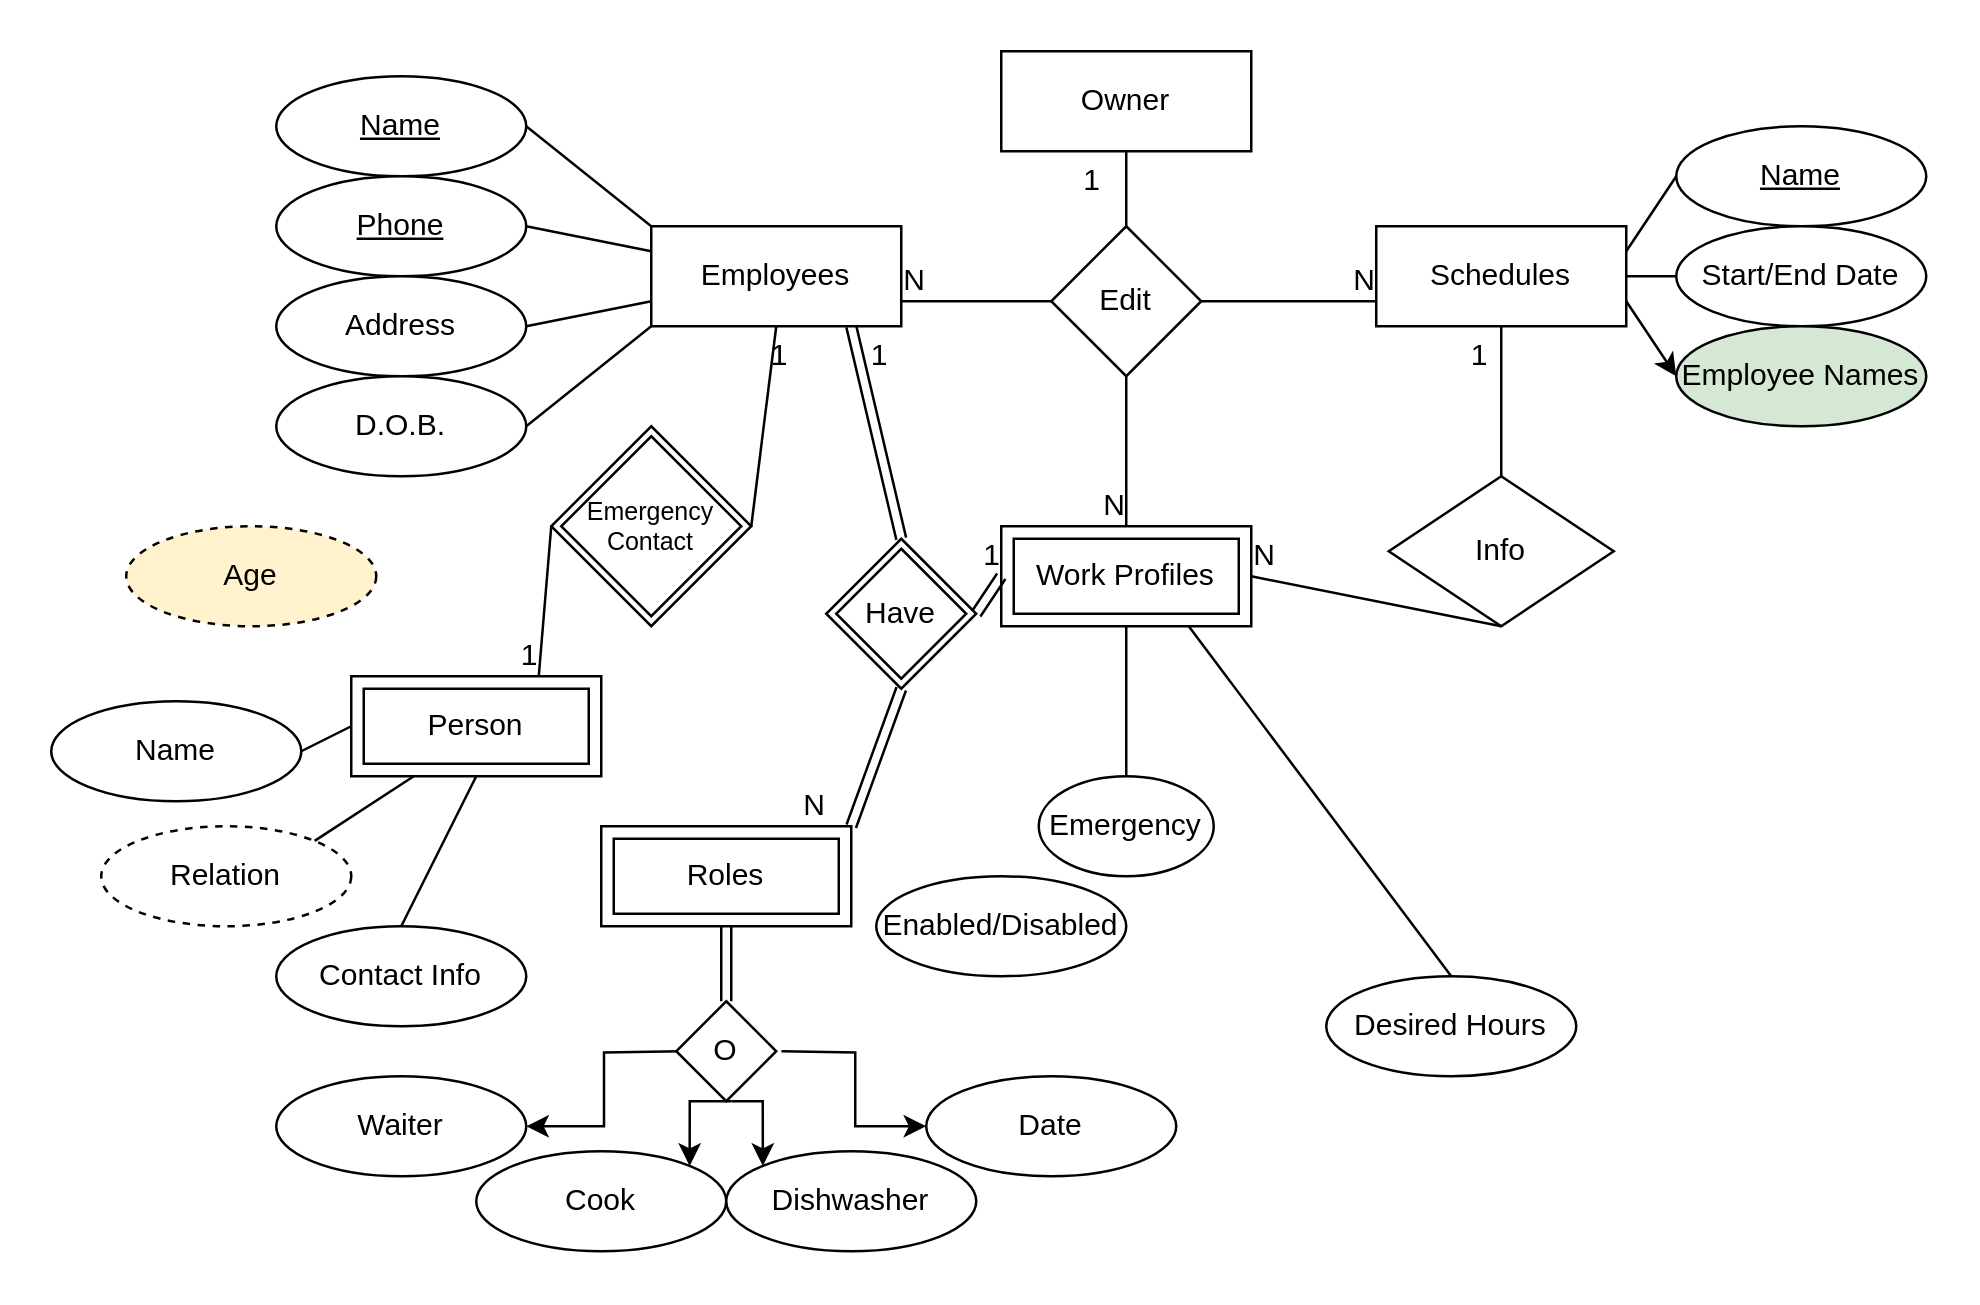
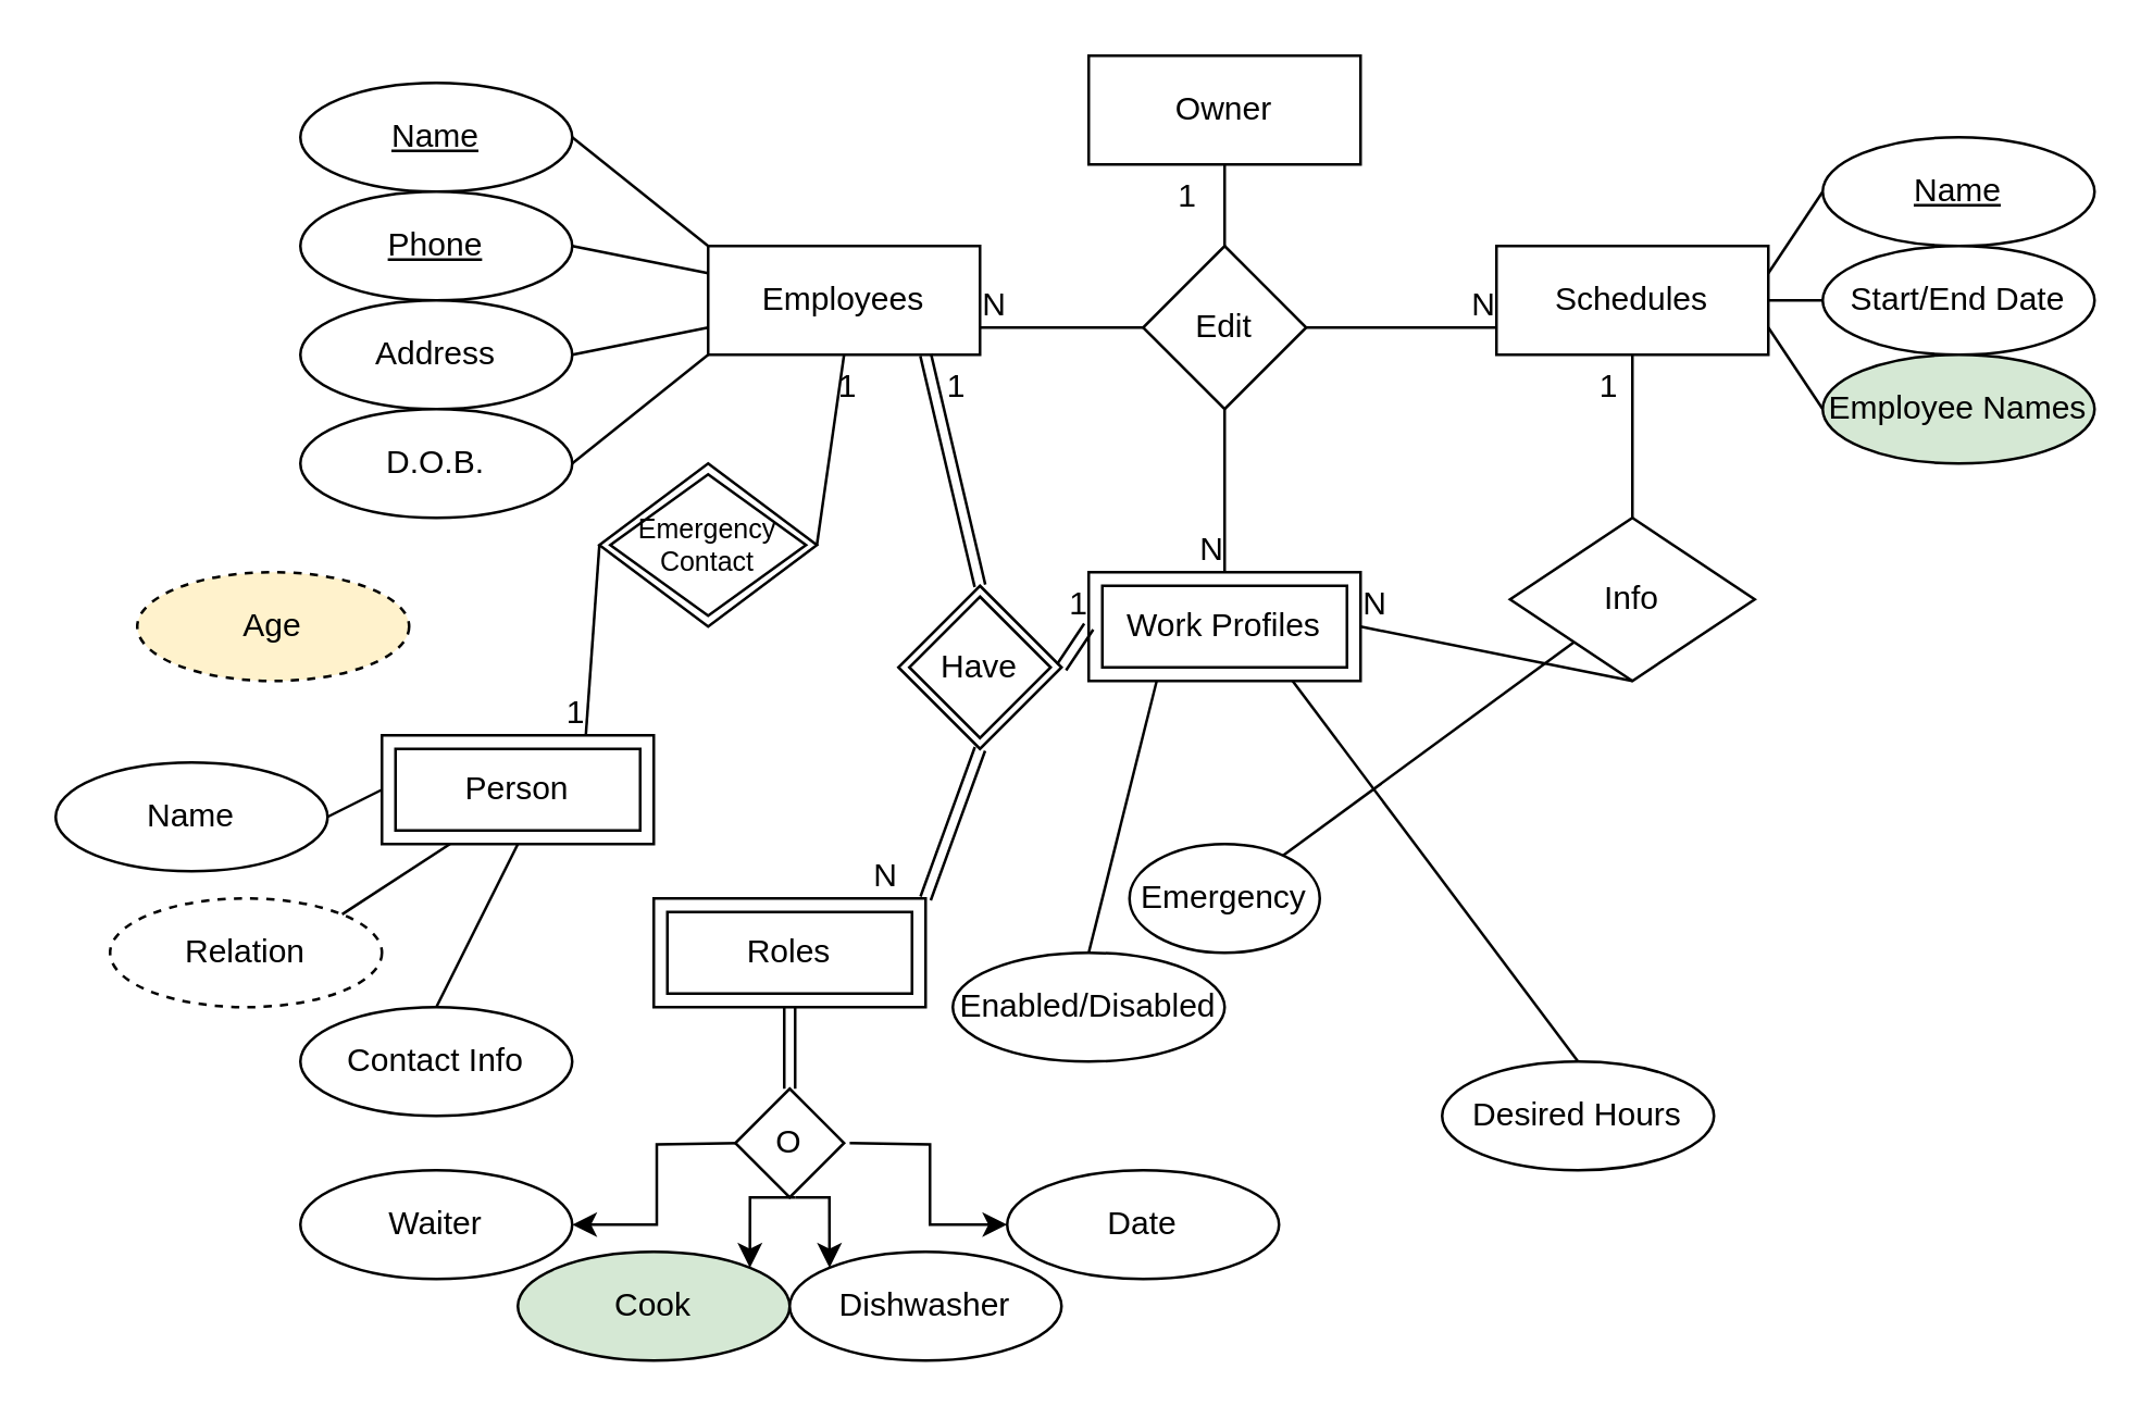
- <mxCell id="26" value="" style="endArrow=classic;html=1;rounded=0;entryX=0;entryY=0.5;entryDx=0;entryDy=0;exitX=1;exitY=0.75;exitDx=0;exitDy=0;" parent="1" source="3" target="23" edge="1"><mxGeometry relative="1" as="geometry"><mxPoint x="390" y="180" as="sourcePoint" /><mxPoint x="550" y="180" as="targetPoint" /></mxGeometry></mxCell>
+ <mxCell id="26" value="" style="endArrow=none;html=1;rounded=0;entryX=0;entryY=0.5;entryDx=0;entryDy=0;exitX=1;exitY=0.75;exitDx=0;exitDy=0;" parent="1" source="3" target="23" edge="1"><mxGeometry relative="1" as="geometry"><mxPoint x="390" y="180" as="sourcePoint" /><mxPoint x="550" y="180" as="targetPoint" /></mxGeometry></mxCell>
- <mxCell id="28" value="&lt;div style=&quot;font-size: 10px&quot;&gt;&lt;font style=&quot;font-size: 10px&quot;&gt;Emergency&lt;/font&gt;&lt;/div&gt;&lt;div style=&quot;font-size: 10px&quot;&gt;&lt;font style=&quot;font-size: 10px&quot;&gt;Contact&lt;br&gt;&lt;/font&gt;&lt;/div&gt;" style="shape=rhombus;double=1;perimeter=rhombusPerimeter;whiteSpace=wrap;html=1;align=center;" vertex="1" parent="1"><mxGeometry x="220" y="170" width="80" height="80" as="geometry" /></mxCell>
+ <mxCell id="28" value="&lt;div style=&quot;font-size: 10px&quot;&gt;&lt;font style=&quot;font-size: 10px&quot;&gt;Emergency&lt;/font&gt;&lt;/div&gt;&lt;div style=&quot;font-size: 10px&quot;&gt;&lt;font style=&quot;font-size: 10px&quot;&gt;Contact&lt;br&gt;&lt;/font&gt;&lt;/div&gt;" style="shape=rhombus;double=1;perimeter=rhombusPerimeter;whiteSpace=wrap;html=1;align=center;" vertex="1" parent="1"><mxGeometry x="220" y="170" width="80" height="60" as="geometry" /></mxCell>
- <mxCell id="18" value="" style="endArrow=none;html=1;rounded=0;entryX=0.5;entryY=1;entryDx=0;entryDy=0;" parent="1" source="17" target="13" edge="1"><mxGeometry relative="1" as="geometry"><mxPoint x="420" y="170" as="sourcePoint" /><mxPoint x="445" y="290" as="targetPoint" /></mxGeometry></mxCell>
+ <mxCell id="18" value="" style="endArrow=none;html=1;rounded=0;" parent="1" source="17" target="20" edge="1"><mxGeometry relative="1" as="geometry"><mxPoint x="420" y="170" as="sourcePoint" /><mxPoint x="445" y="290" as="targetPoint" /></mxGeometry></mxCell>
+ <mxCell id="11" value="" style="endArrow=none;html=1;rounded=0;exitX=0.5;exitY=0;exitDx=0;exitDy=0;entryX=0.25;entryY=1;entryDx=0;entryDy=0;" parent="1" source="7" target="13" edge="1"><mxGeometry relative="1" as="geometry"><mxPoint x="470" y="170" as="sourcePoint" /><mxPoint x="420" y="290" as="targetPoint" /></mxGeometry></mxCell>
- <mxCell id="40" value="Cook" style="ellipse;whiteSpace=wrap;html=1;align=center;" vertex="1" parent="1"><mxGeometry x="190" y="460" width="100" height="40" as="geometry" /></mxCell>
+ <mxCell id="40" value="Cook" style="ellipse;whiteSpace=wrap;html=1;align=center;fillColor=#d5e8d4;" vertex="1" parent="1"><mxGeometry x="190" y="460" width="100" height="40" as="geometry" /></mxCell>
